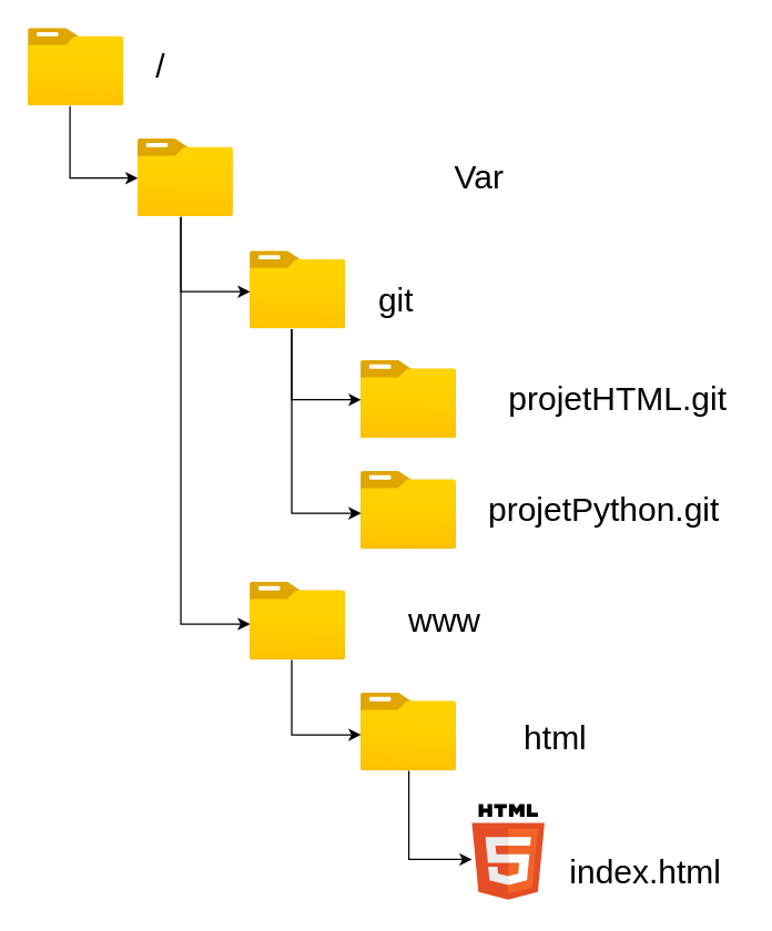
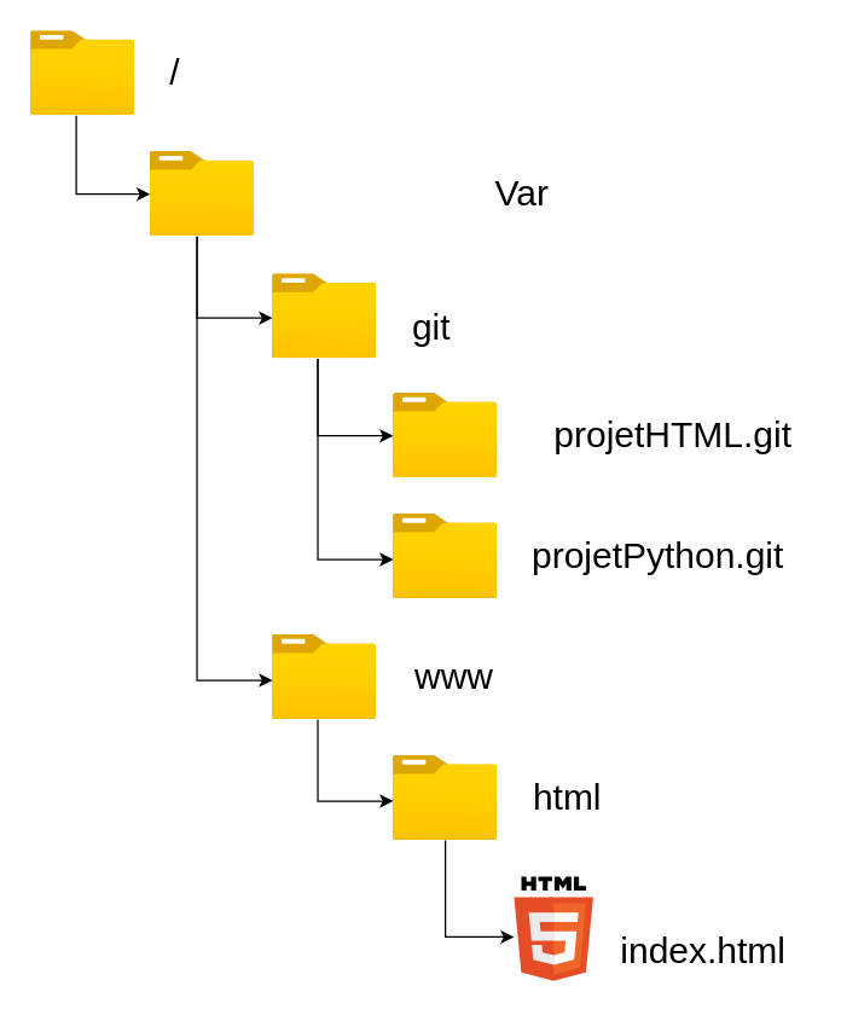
- <mxCell id="18" value="www" style="text;html=1;align=center;verticalAlign=middle;resizable=0;points=[];autosize=1;strokeColor=none;fillColor=none;fontSize=24;" parent="1" vertex="1"><mxGeometry x="280" y="428" width="80" height="40" as="geometry" /></mxCell>
+ <mxCell id="18" value="www" style="text;html=1;align=center;verticalAlign=middle;resizable=0;points=[];autosize=1;strokeColor=none;fillColor=none;fontSize=24;" parent="1" vertex="1"><mxGeometry x="260" y="428" width="80" height="40" as="geometry" /></mxCell>
- <mxCell id="21" value="html" style="text;html=1;align=center;verticalAlign=middle;resizable=0;points=[];autosize=1;strokeColor=none;fillColor=none;fontSize=24;" parent="1" vertex="1"><mxGeometry x="365" y="513" width="70" height="40" as="geometry" /></mxCell>
+ <mxCell id="21" value="html" style="text;html=1;align=center;verticalAlign=middle;resizable=0;points=[];autosize=1;strokeColor=none;fillColor=none;fontSize=24;" parent="1" vertex="1"><mxGeometry x="340" y="508" width="70" height="40" as="geometry" /></mxCell>
